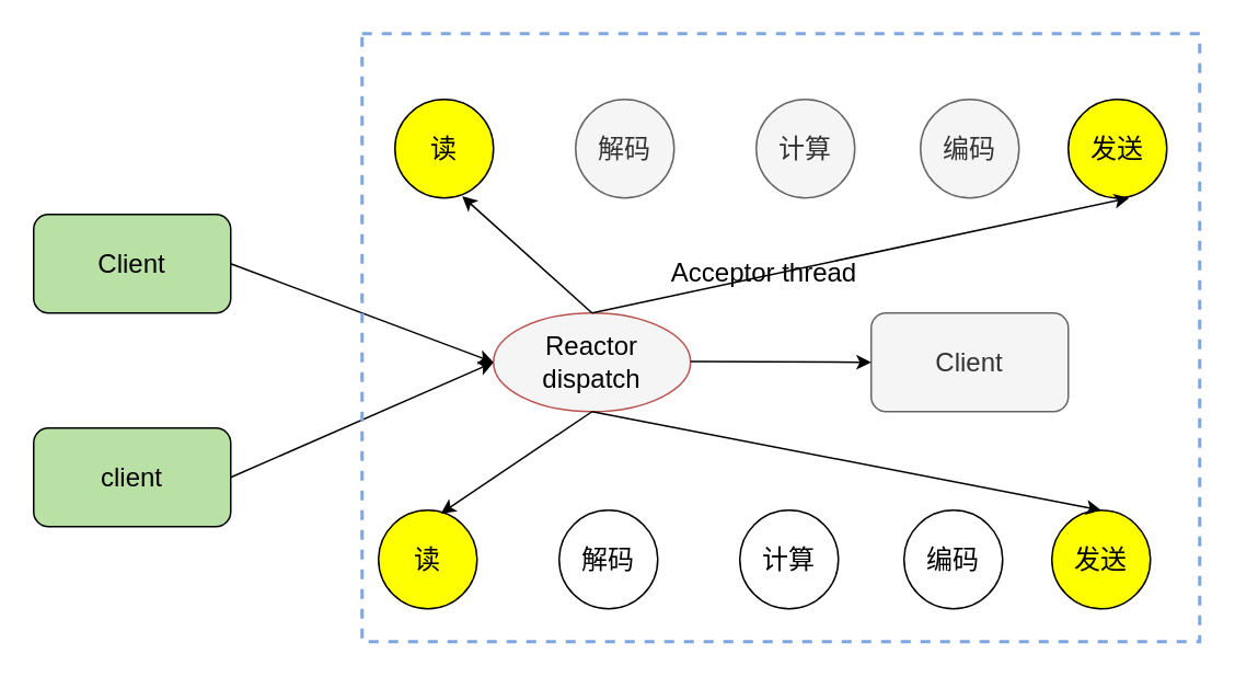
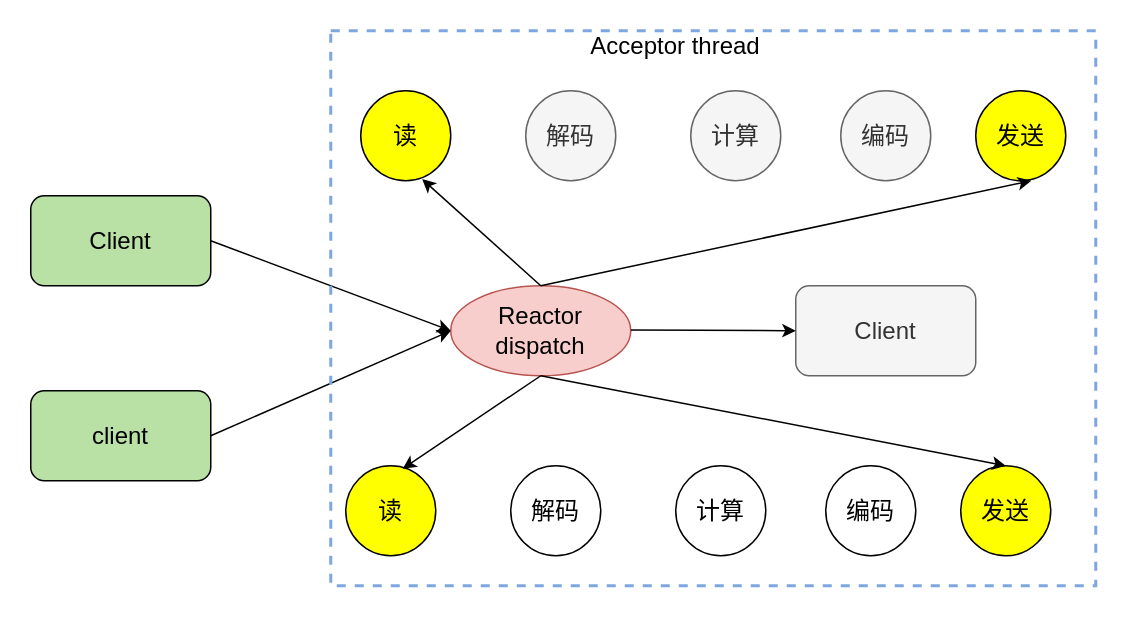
- <mxCell id="21" value="&lt;font style=&quot;font-size: 16px&quot;&gt;Acceptor thread&lt;/font&gt;" style="text;html=1;strokeColor=none;fillColor=none;align=center;verticalAlign=middle;whiteSpace=wrap;rounded=0;fontSize=16;" vertex="1" parent="1"><mxGeometry x="405" y="155" width="120" height="20" as="geometry" /></mxCell>
+ <mxCell id="21" value="&lt;font style=&quot;font-size: 16px&quot;&gt;Acceptor thread&lt;/font&gt;" style="text;html=1;strokeColor=none;fillColor=none;align=center;verticalAlign=middle;whiteSpace=wrap;rounded=0;fontSize=16;" vertex="1" parent="1"><mxGeometry x="390" y="20" width="120" height="20" as="geometry" /></mxCell>
- <mxCell id="4" value="&lt;font style=&quot;font-size: 16px&quot;&gt;Reactor dispatch&lt;/font&gt;" style="ellipse;whiteSpace=wrap;html=1;fillColor=#f5f5f5;strokeColor=#b85450;fontSize=16;" vertex="1" parent="1"><mxGeometry x="300" y="190" width="120" height="60" as="geometry" /></mxCell>
+ <mxCell id="4" value="&lt;font style=&quot;font-size: 16px&quot;&gt;Reactor dispatch&lt;/font&gt;" style="ellipse;whiteSpace=wrap;html=1;fillColor=#f8cecc;strokeColor=#b85450;fontSize=16;" vertex="1" parent="1"><mxGeometry x="300" y="190" width="120" height="60" as="geometry" /></mxCell>
